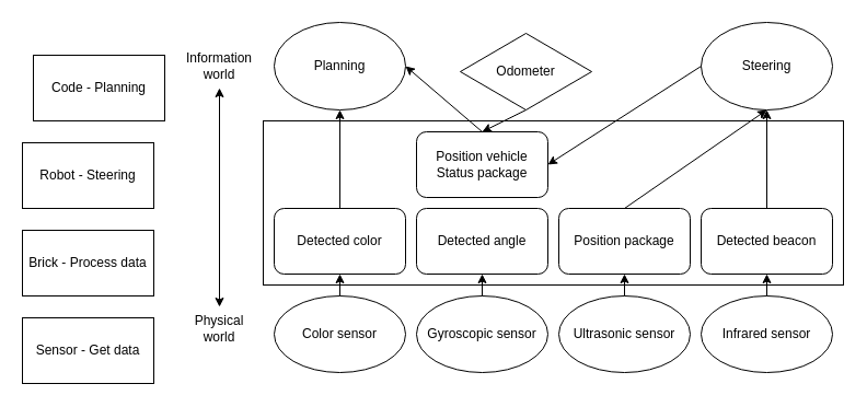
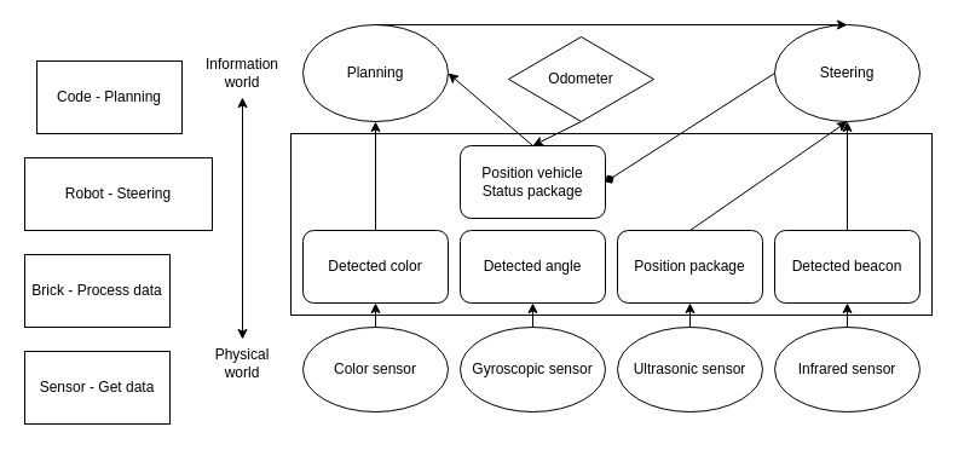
+ <mxCell id="31" value="" style="endArrow=classic;html=1;exitX=0.5;exitY=0;exitDx=0;exitDy=0;entryX=0.5;entryY=0;entryDx=0;entryDy=0;" edge="1" parent="1" source="10" target="11"><mxGeometry width="50" height="50" relative="1" as="geometry"><mxPoint x="220" y="420" as="sourcePoint" /><mxPoint x="270" y="370" as="targetPoint" /></mxGeometry></mxCell>
- <mxCell id="29" value="" style="endArrow=classic;html=1;exitX=0;exitY=0.5;exitDx=0;exitDy=0;entryX=1;entryY=0.5;entryDx=0;entryDy=0;" edge="1" parent="1" source="11" target="19"><mxGeometry width="50" height="50" relative="1" as="geometry"><mxPoint x="220" y="420" as="sourcePoint" /><mxPoint x="270" y="370" as="targetPoint" /></mxGeometry></mxCell>
+ <mxCell id="29" value="" style="endArrow=diamond;html=1;exitX=0;exitY=0.5;exitDx=0;exitDy=0;entryX=1;entryY=0.5;entryDx=0;entryDy=0;" edge="1" parent="1" source="11" target="19"><mxGeometry width="50" height="50" relative="1" as="geometry"><mxPoint x="220" y="420" as="sourcePoint" /><mxPoint x="270" y="370" as="targetPoint" /></mxGeometry></mxCell>
- <mxCell id="3" value="Robot - Steering" style="rounded=0;whiteSpace=wrap;html=1;" vertex="1" parent="1"><mxGeometry x="20" y="130" width="120" height="60" as="geometry" /></mxCell>
+ <mxCell id="3" value="Robot - Steering" style="rounded=0;whiteSpace=wrap;html=1;" vertex="1" parent="1"><mxGeometry x="20" y="130" width="155" height="60" as="geometry" /></mxCell>
